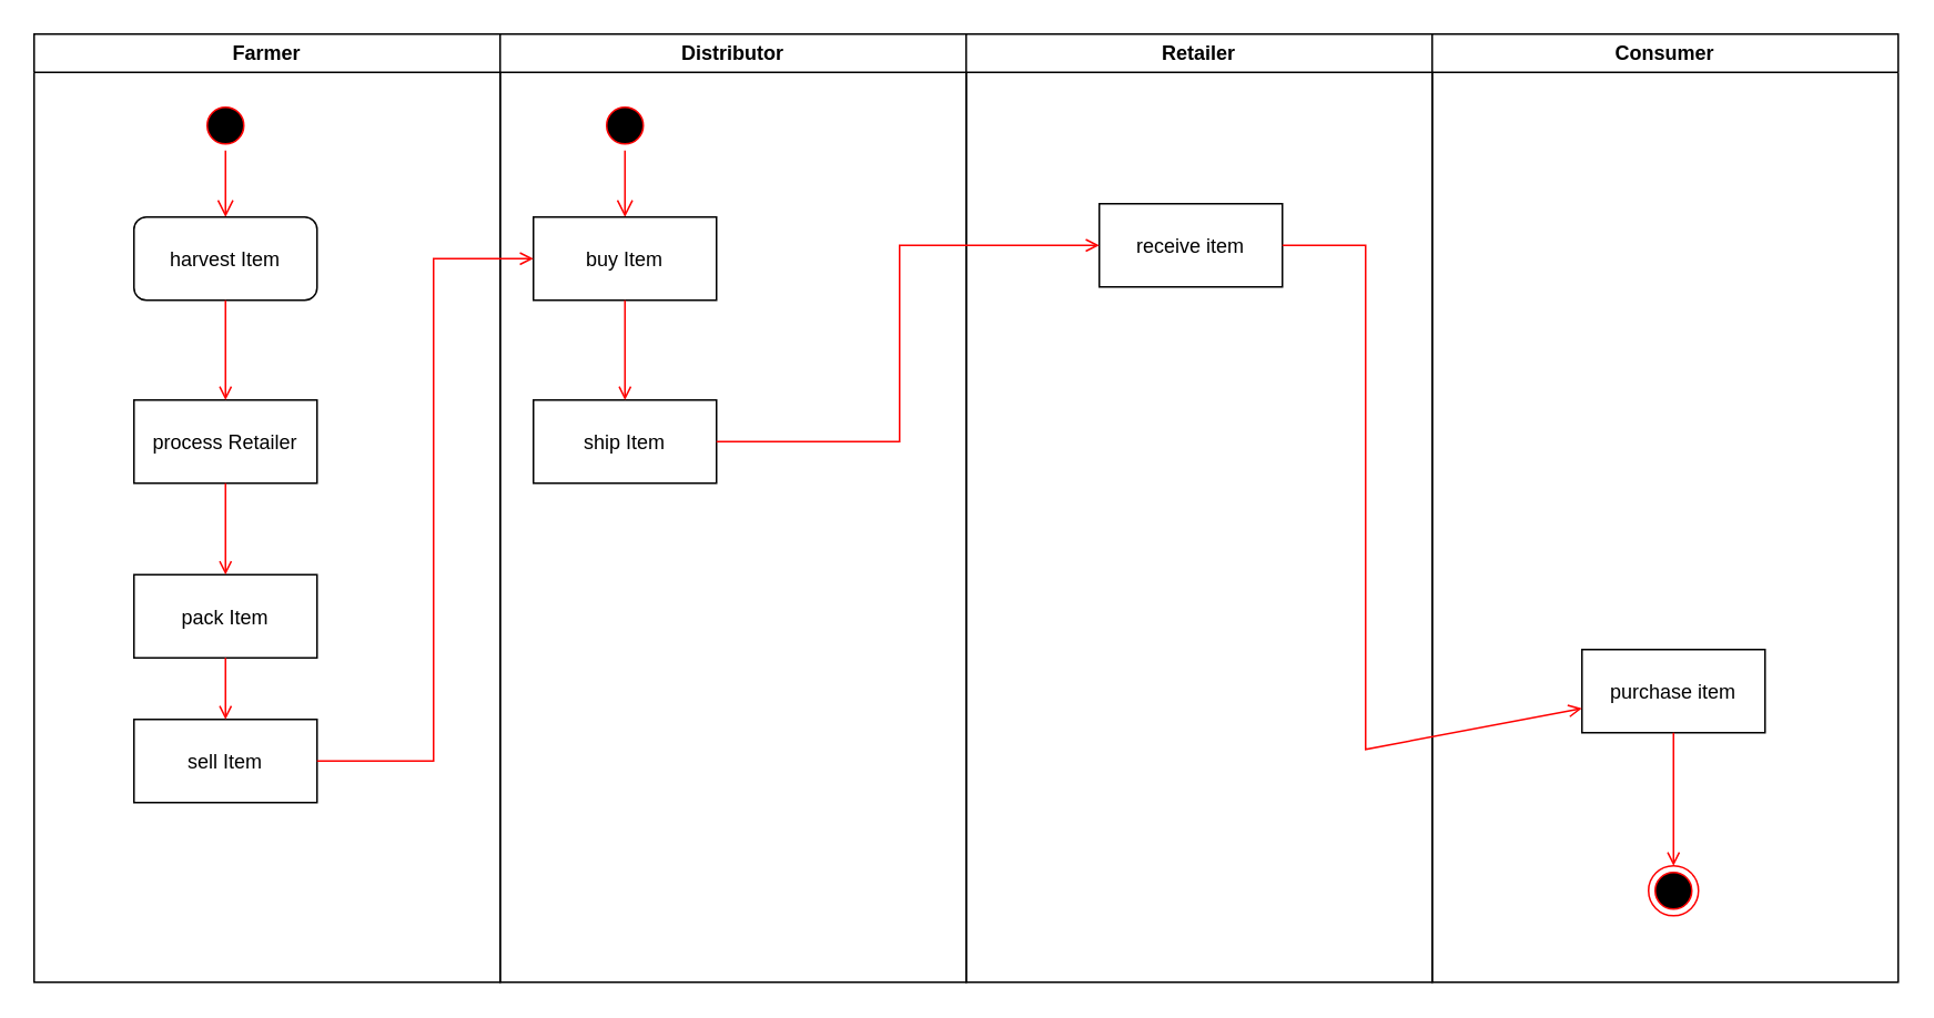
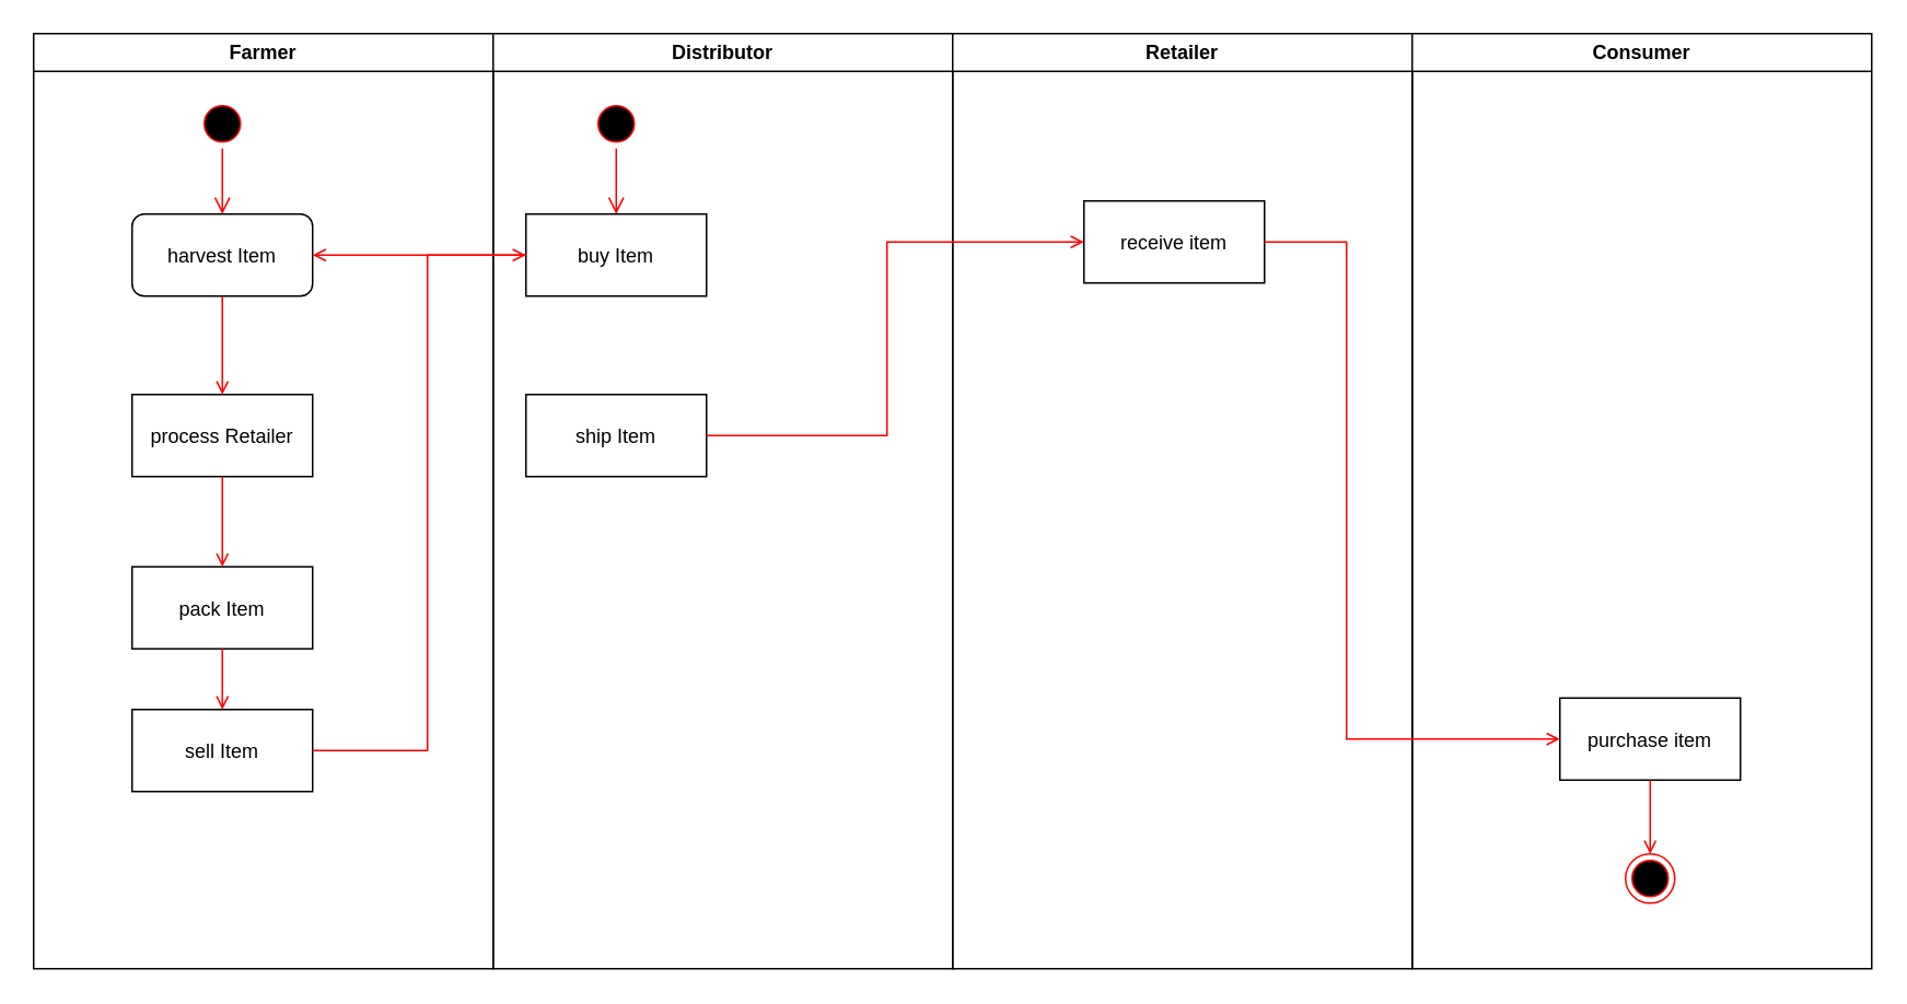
- <mxCell id="17" value="" style="endArrow=open;strokeColor=#FF0000;endFill=1;rounded=0" parent="12" source="15" target="16" edge="1"><mxGeometry relative="1" as="geometry" /></mxCell>
+ <mxCell id="17" value="" style="endArrow=open;strokeColor=#FF0000;endFill=1;rounded=0;" parent="12" source="15" target="5" edge="1"><mxGeometry relative="1" as="geometry" /></mxCell>
- <mxCell id="22" value="purchase item" style="" vertex="1" parent="21"><mxGeometry x="90" y="370" width="110" height="50" as="geometry" /></mxCell>
+ <mxCell id="22" value="purchase item" style="" vertex="1" parent="21"><mxGeometry x="90" y="405" width="110" height="50" as="geometry" /></mxCell>
